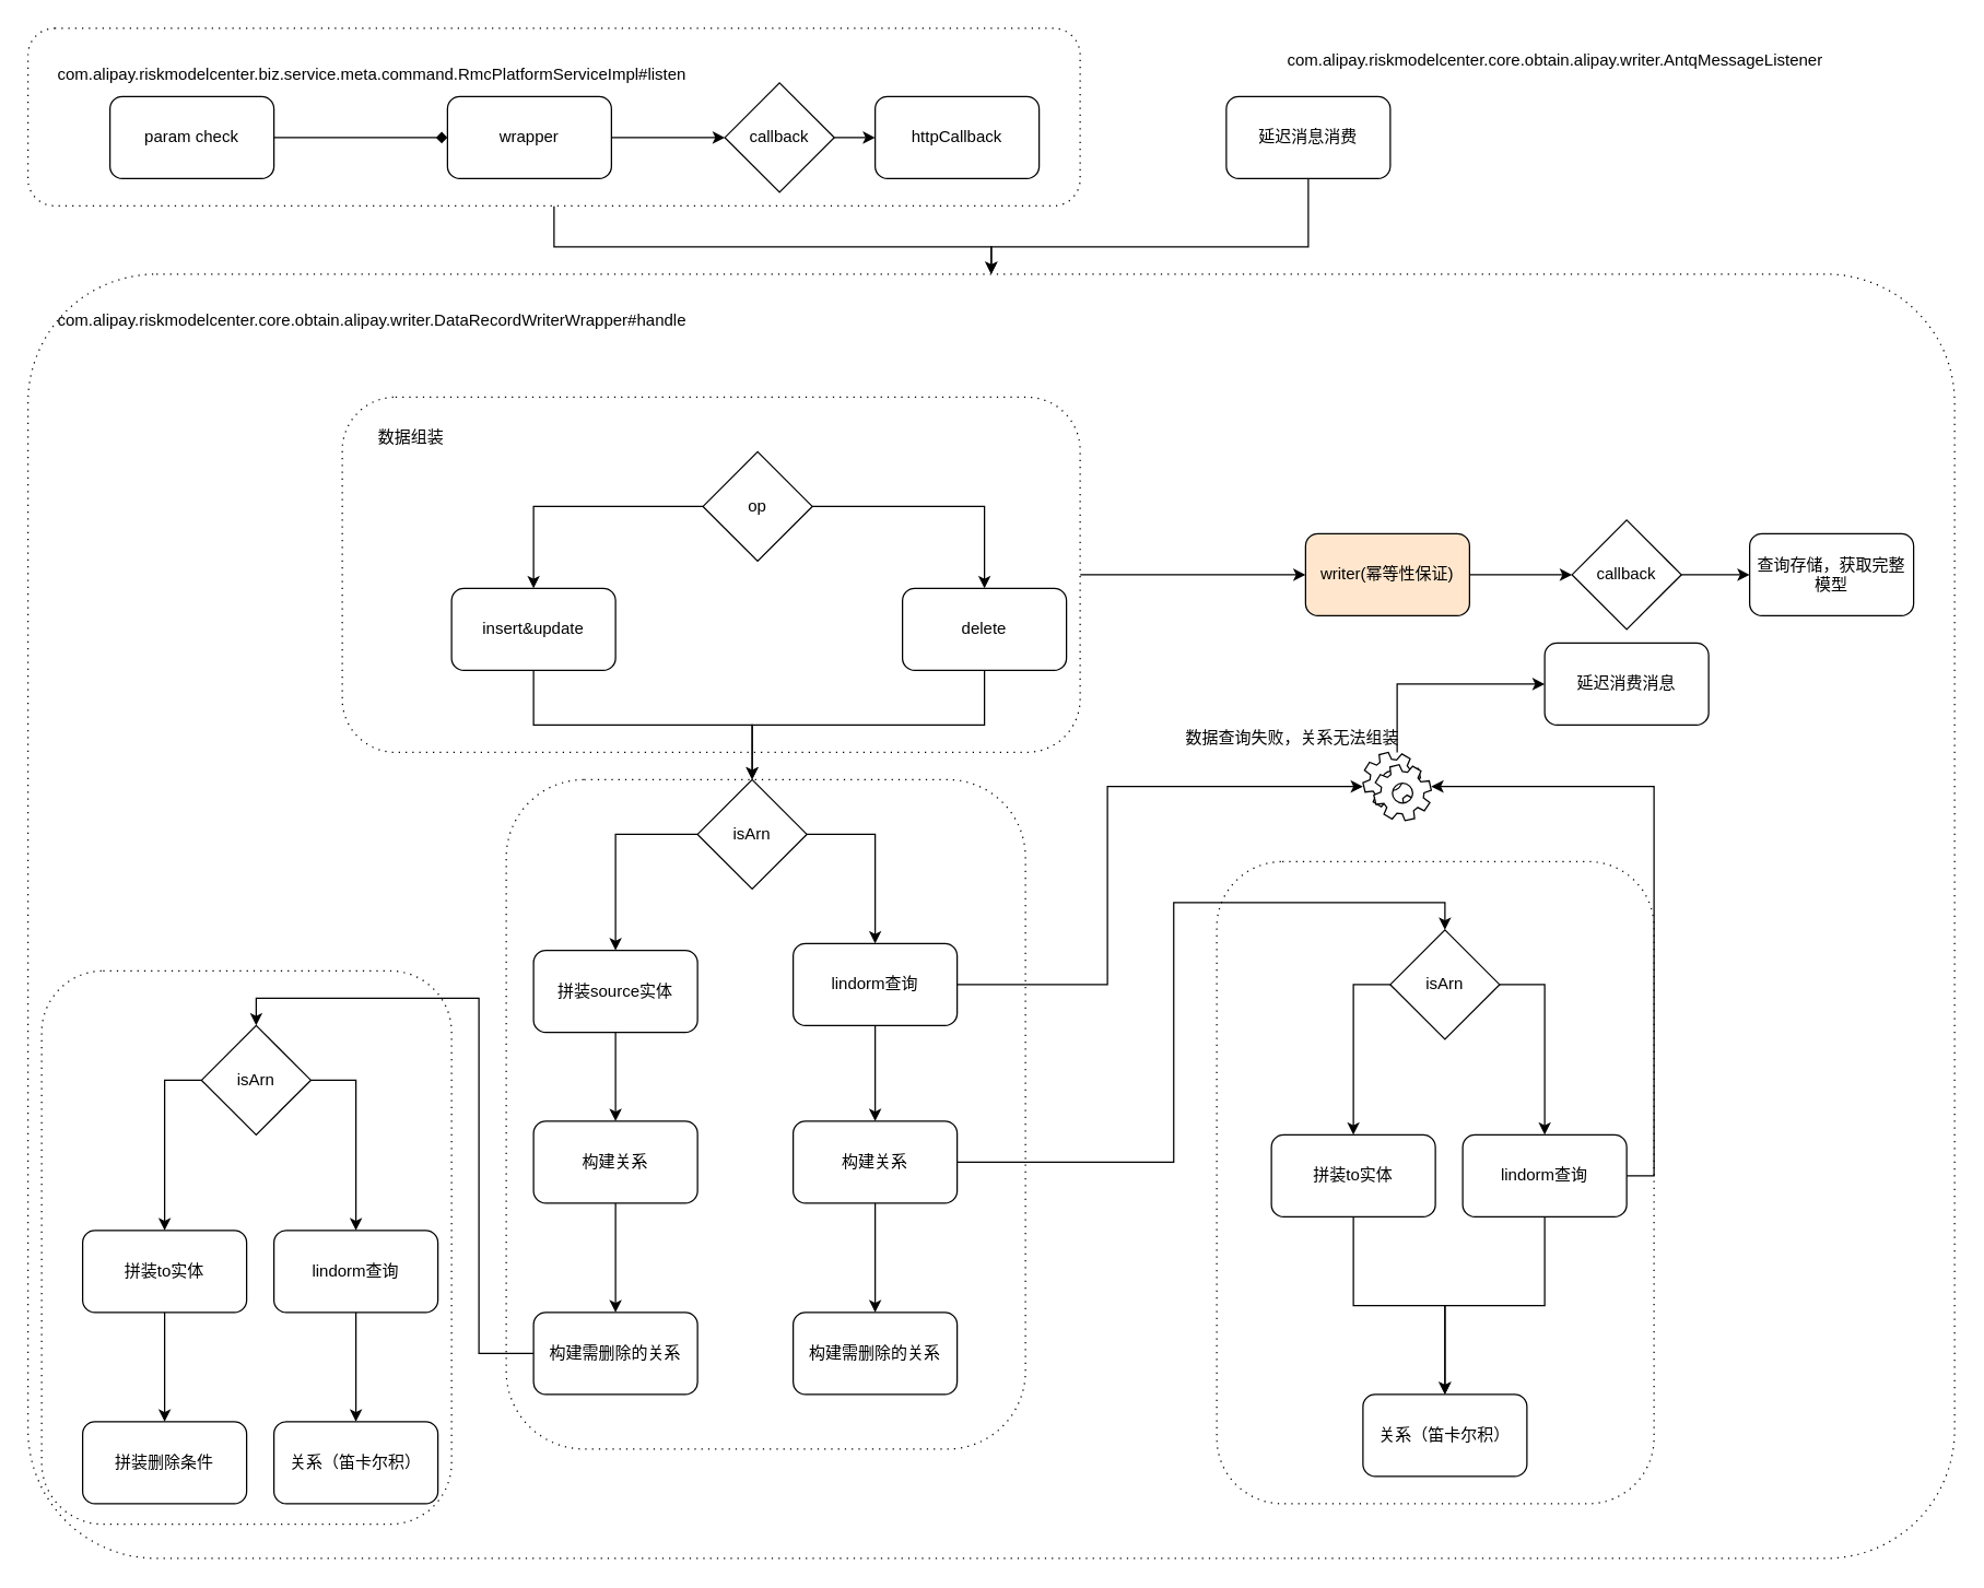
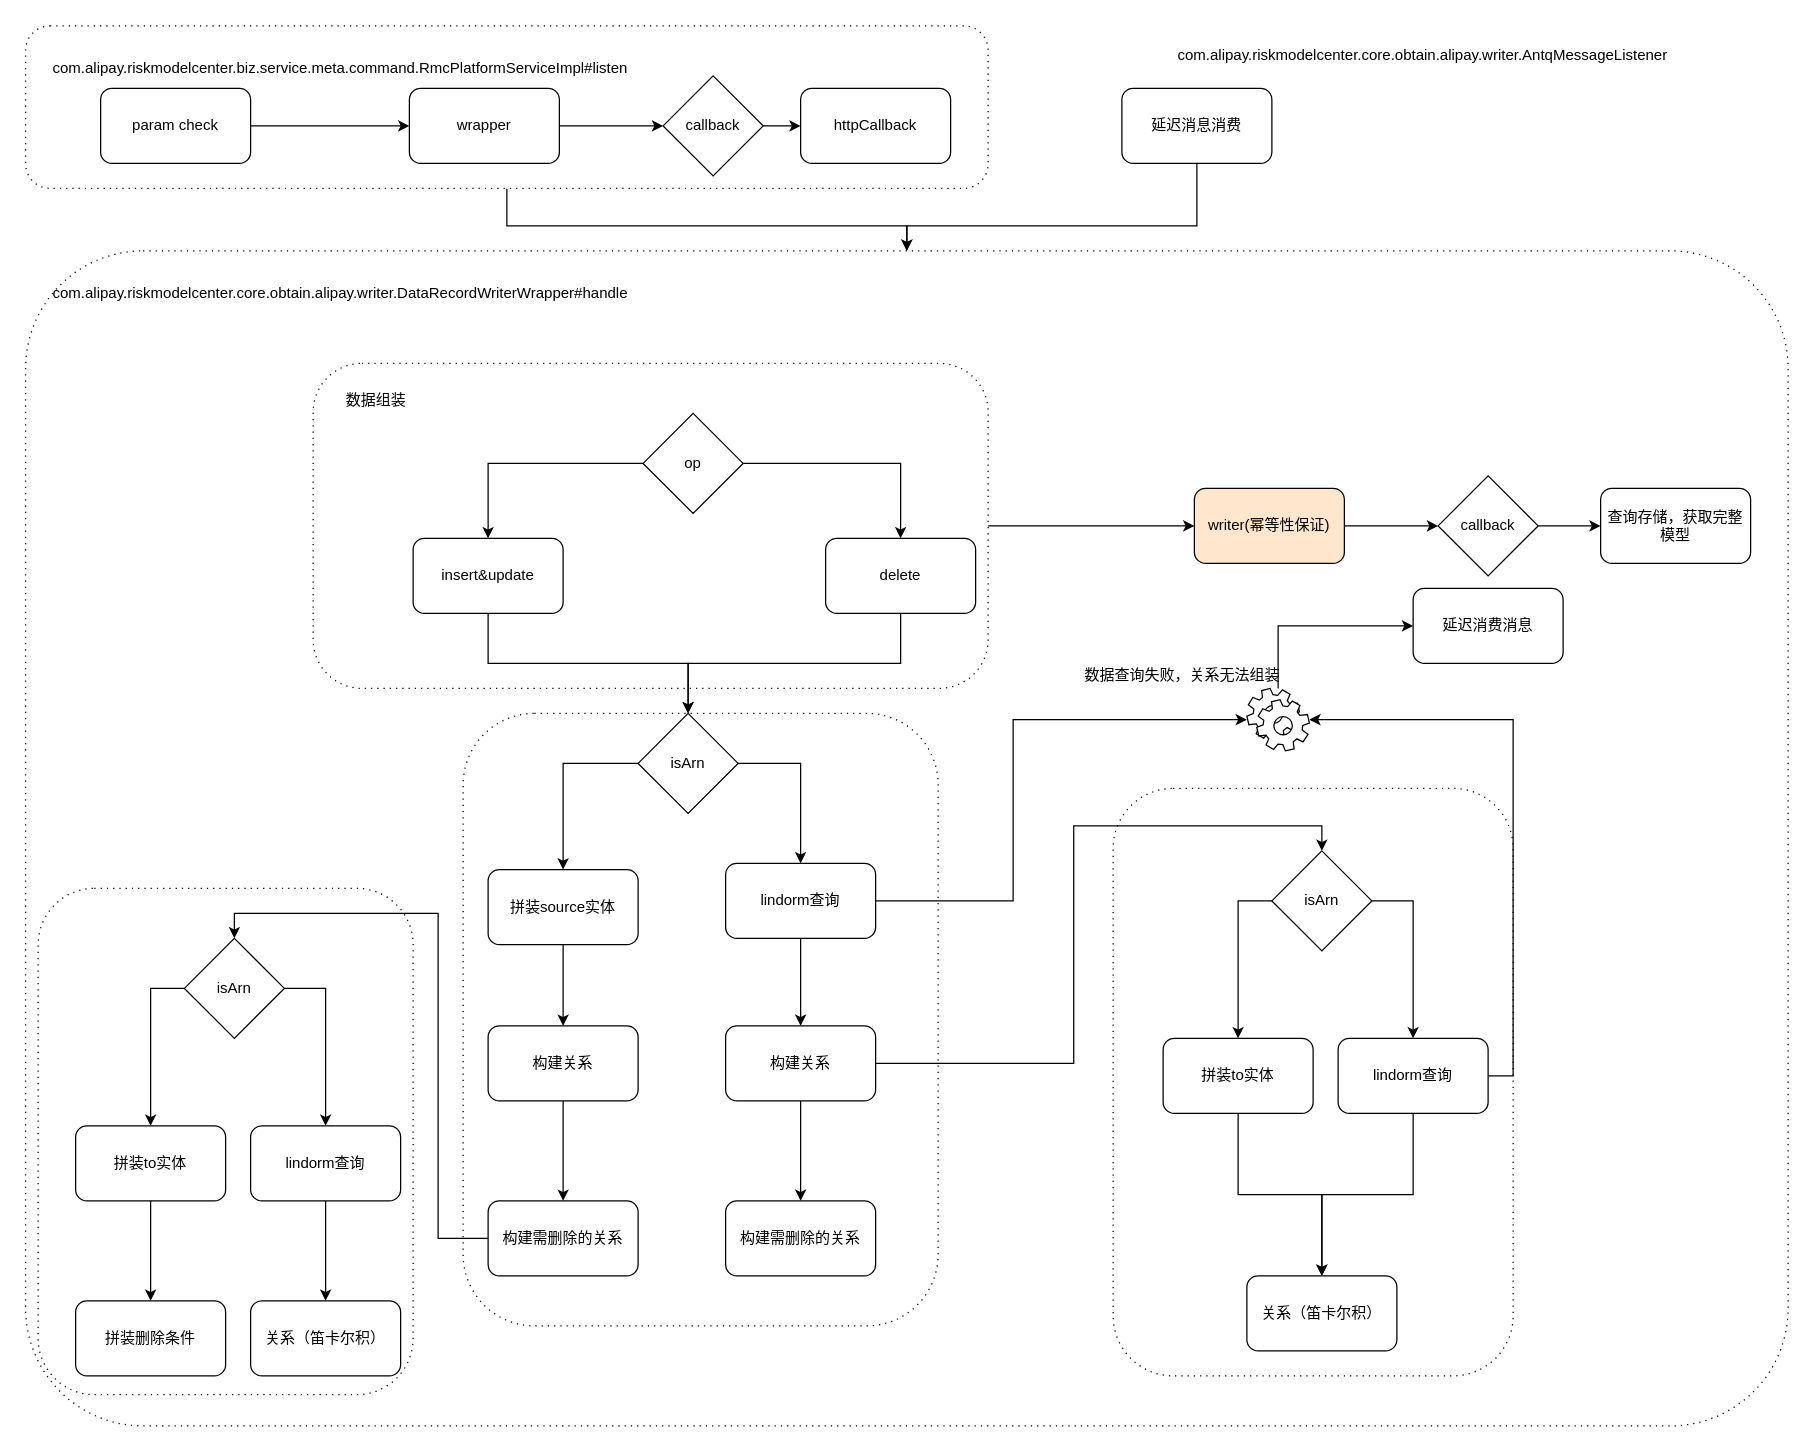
- <mxCell id="11" style="edgeStyle=orthogonalEdgeStyle;rounded=0;orthogonalLoop=1;jettySize=auto;html=1;exitX=1;exitY=0.5;exitDx=0;exitDy=0;entryX=0;entryY=0.5;entryDx=0;entryDy=0;endArrow=diamond;" edge="1" parent="1" source="12" target="14"><mxGeometry relative="1" as="geometry" /></mxCell>
+ <mxCell id="11" style="edgeStyle=orthogonalEdgeStyle;rounded=0;orthogonalLoop=1;jettySize=auto;html=1;exitX=1;exitY=0.5;exitDx=0;exitDy=0;entryX=0;entryY=0.5;entryDx=0;entryDy=0;" edge="1" parent="1" source="12" target="14"><mxGeometry relative="1" as="geometry" /></mxCell>
